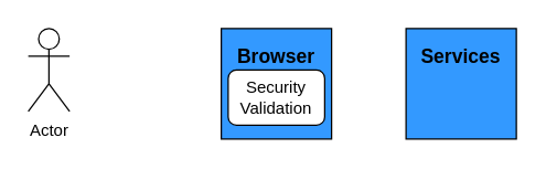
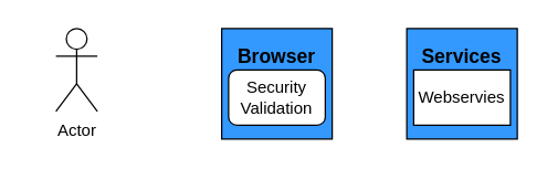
- <mxCell id="2" value="Actor" style="shape=umlActor;verticalLabelPosition=bottom;verticalAlign=top;html=1;outlineConnect=0;" vertex="1" parent="1"><mxGeometry x="20" y="20" width="30" height="60" as="geometry" /></mxCell>
+ <mxCell id="2" value="Actor" style="shape=umlActor;verticalLabelPosition=bottom;verticalAlign=top;html=1;outlineConnect=0;" vertex="1" parent="1"><mxGeometry x="40" y="20" width="30" height="60" as="geometry" /></mxCell>
+ <mxCell id="6" value="Webservies" style="rounded=0;whiteSpace=wrap;html=1;" vertex="1" parent="1"><mxGeometry x="299" y="50" width="70" height="40" as="geometry" /></mxCell>
